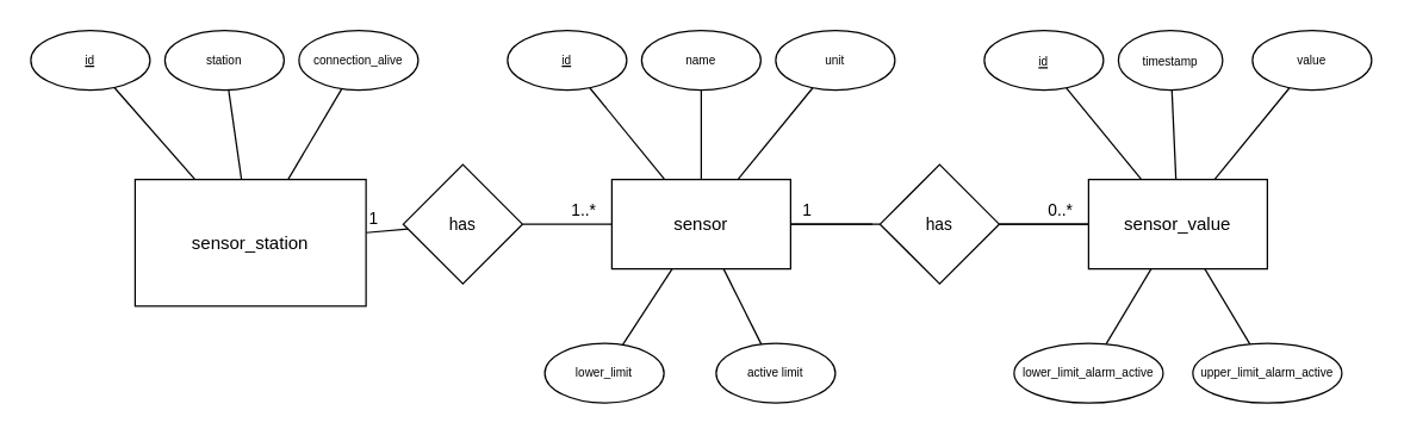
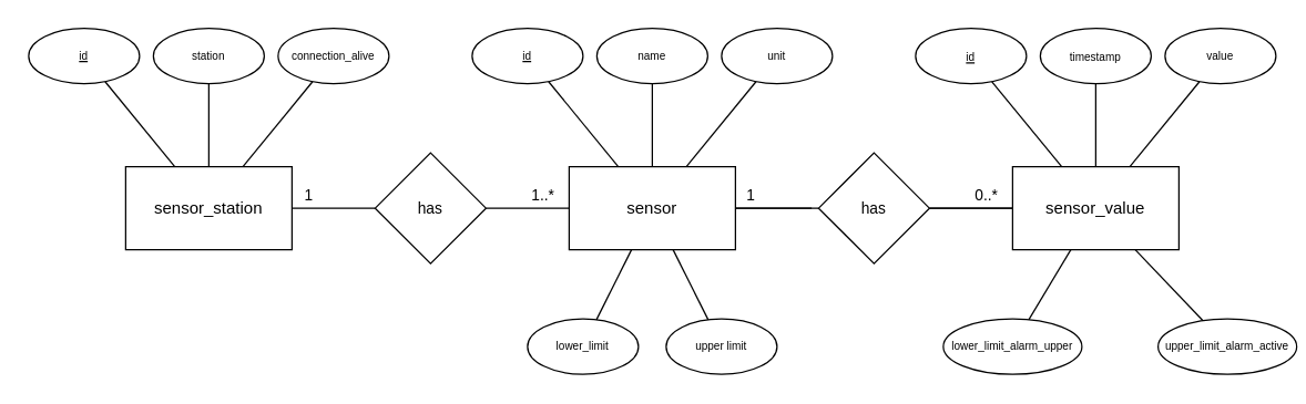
- <mxCell id="27" value="&lt;font style=&quot;font-size: 8px;&quot;&gt;timestamp&lt;/font&gt;" style="ellipse;whiteSpace=wrap;html=1;align=center;fontFamily=Helvetica;fontSize=11;fontColor=default;" vertex="1" parent="1"><mxGeometry x="750" y="20" width="70" height="40" as="geometry" /></mxCell>
+ <mxCell id="27" value="&lt;font style=&quot;font-size: 8px;&quot;&gt;timestamp&lt;/font&gt;" style="ellipse;whiteSpace=wrap;html=1;align=center;fontFamily=Helvetica;fontSize=11;fontColor=default;" vertex="1" parent="1"><mxGeometry x="750" y="20" width="80" height="40" as="geometry" /></mxCell>
- <mxCell id="7" value="sensor_station" style="rounded=0;whiteSpace=wrap;html=1;" vertex="1" parent="1"><mxGeometry x="90" y="120" width="155" height="85" as="geometry" /></mxCell>
+ <mxCell id="7" value="sensor_station" style="rounded=0;whiteSpace=wrap;html=1;" vertex="1" parent="1"><mxGeometry x="90" y="120" width="120" height="60" as="geometry" /></mxCell>
- <mxCell id="34" value="lower_limit" style="ellipse;whiteSpace=wrap;html=1;fontSize=8;" vertex="1" parent="1"><mxGeometry x="365" y="230" width="80" height="40" as="geometry" /></mxCell>
+ <mxCell id="34" value="lower_limit" style="ellipse;whiteSpace=wrap;html=1;fontSize=8;" vertex="1" parent="1"><mxGeometry x="380" y="230" width="80" height="40" as="geometry" /></mxCell>
- <mxCell id="36" value="active limit" style="ellipse;whiteSpace=wrap;html=1;fontSize=8;" vertex="1" parent="1"><mxGeometry x="480" y="230" width="80" height="40" as="geometry" /></mxCell>
+ <mxCell id="36" value="upper limit" style="ellipse;whiteSpace=wrap;html=1;fontSize=8;" vertex="1" parent="1"><mxGeometry x="480" y="230" width="80" height="40" as="geometry" /></mxCell>
- <mxCell id="30" value="lower_limit_alarm_active" style="ellipse;whiteSpace=wrap;html=1;fontSize=8;" vertex="1" parent="1"><mxGeometry x="680" y="230" width="100" height="40" as="geometry" /></mxCell>
+ <mxCell id="30" value="lower_limit_alarm_upper" style="ellipse;whiteSpace=wrap;html=1;fontSize=8;" vertex="1" parent="1"><mxGeometry x="680" y="230" width="100" height="40" as="geometry" /></mxCell>
- <mxCell id="32" value="upper_limit_alarm_active" style="ellipse;whiteSpace=wrap;html=1;fontSize=8;" vertex="1" parent="1"><mxGeometry x="800" y="230" width="100" height="40" as="geometry" /></mxCell>
+ <mxCell id="32" value="upper_limit_alarm_active" style="ellipse;whiteSpace=wrap;html=1;fontSize=8;" vertex="1" parent="1"><mxGeometry x="835" y="230" width="100" height="40" as="geometry" /></mxCell>
